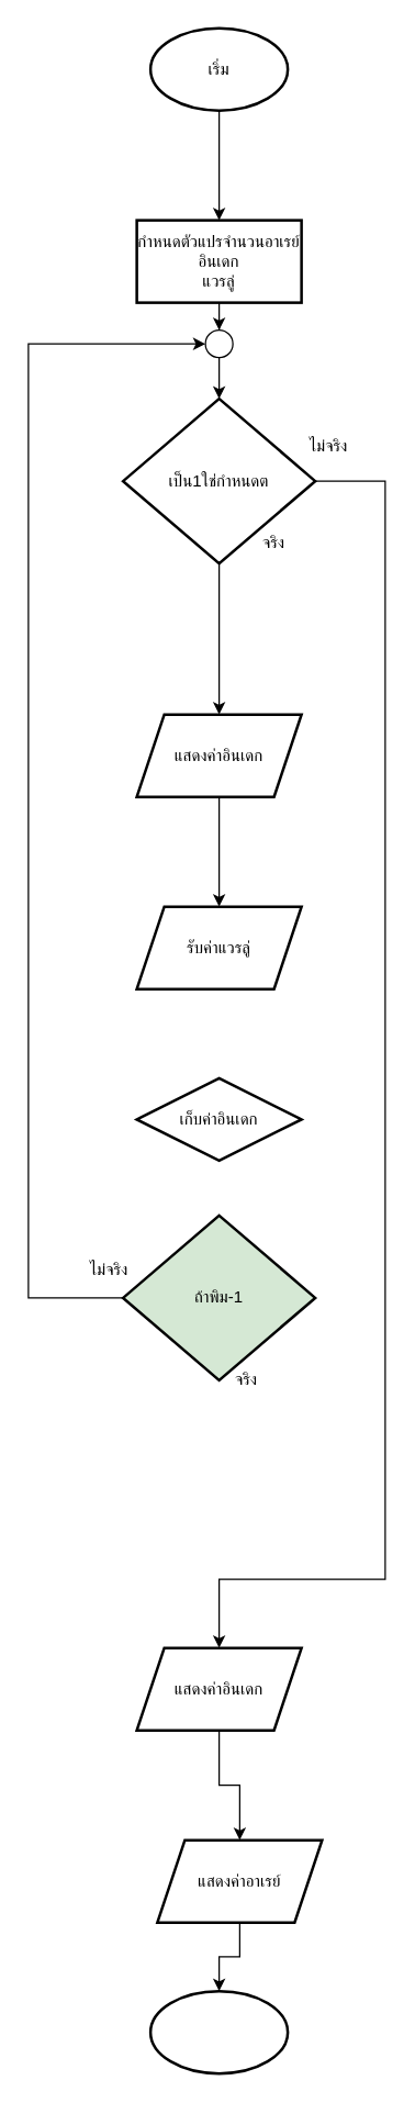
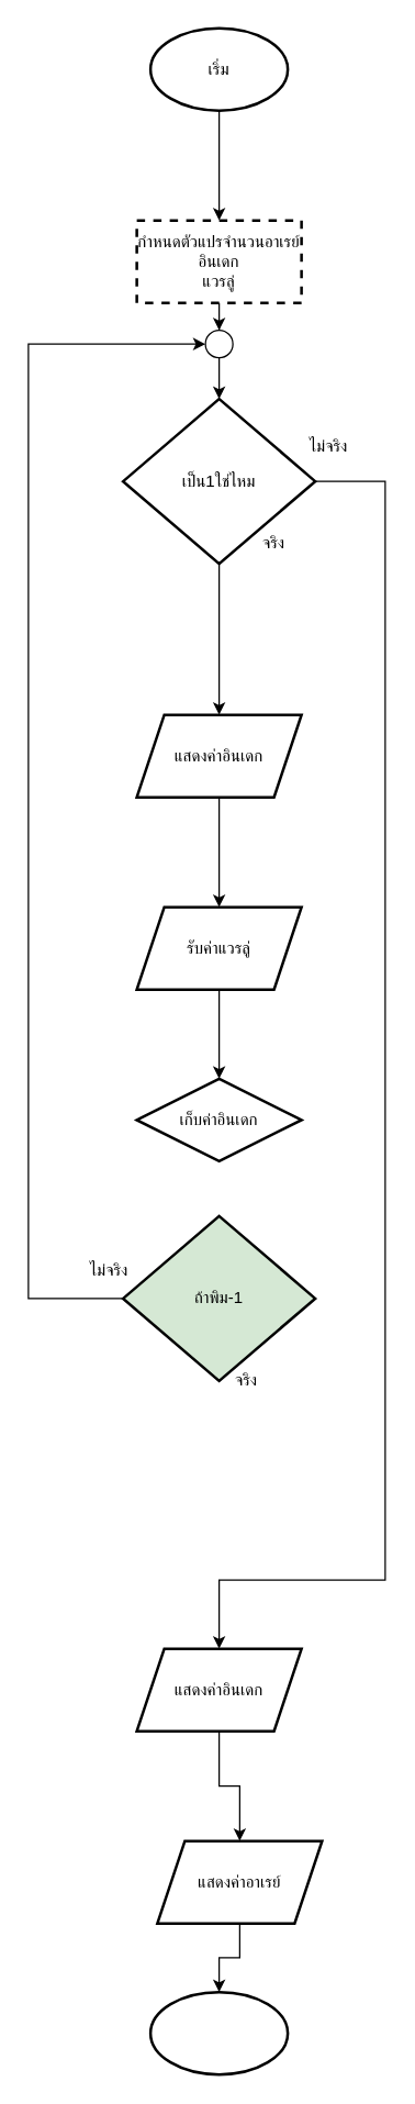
- <mxCell id="5" value="กำหนดตัวแปรจำนวนอาเรย์&lt;div&gt;อินเดก&lt;/div&gt;&lt;div&gt;แวรลู่&lt;/div&gt;" style="whiteSpace=wrap;html=1;strokeWidth=2;" vertex="1" parent="1"><mxGeometry x="99" y="160" width="120" height="60" as="geometry" /></mxCell>
+ <mxCell id="5" value="กำหนดตัวแปรจำนวนอาเรย์&lt;div&gt;อินเดก&lt;/div&gt;&lt;div&gt;แวรลู่&lt;/div&gt;" style="whiteSpace=wrap;html=1;strokeWidth=2;dashed=1;" vertex="1" parent="1"><mxGeometry x="99" y="160" width="120" height="60" as="geometry" /></mxCell>
- <mxCell id="8" value="เป็น1ใช่กำหนดต" style="rhombus;whiteSpace=wrap;html=1;strokeWidth=2;" vertex="1" parent="1"><mxGeometry x="89" y="290" width="140" height="120" as="geometry" /></mxCell>
+ <mxCell id="8" value="เป็น1ใช่ไหม" style="rhombus;whiteSpace=wrap;html=1;strokeWidth=2;" vertex="1" parent="1"><mxGeometry x="89" y="290" width="140" height="120" as="geometry" /></mxCell>
+ <mxCell id="15" value="" style="edgeStyle=orthogonalEdgeStyle;rounded=0;orthogonalLoop=1;jettySize=auto;html=1;entryX=0.5;entryY=0;entryDx=0;entryDy=0;" edge="1" parent="1" source="16" target="21"><mxGeometry relative="1" as="geometry" /></mxCell>
